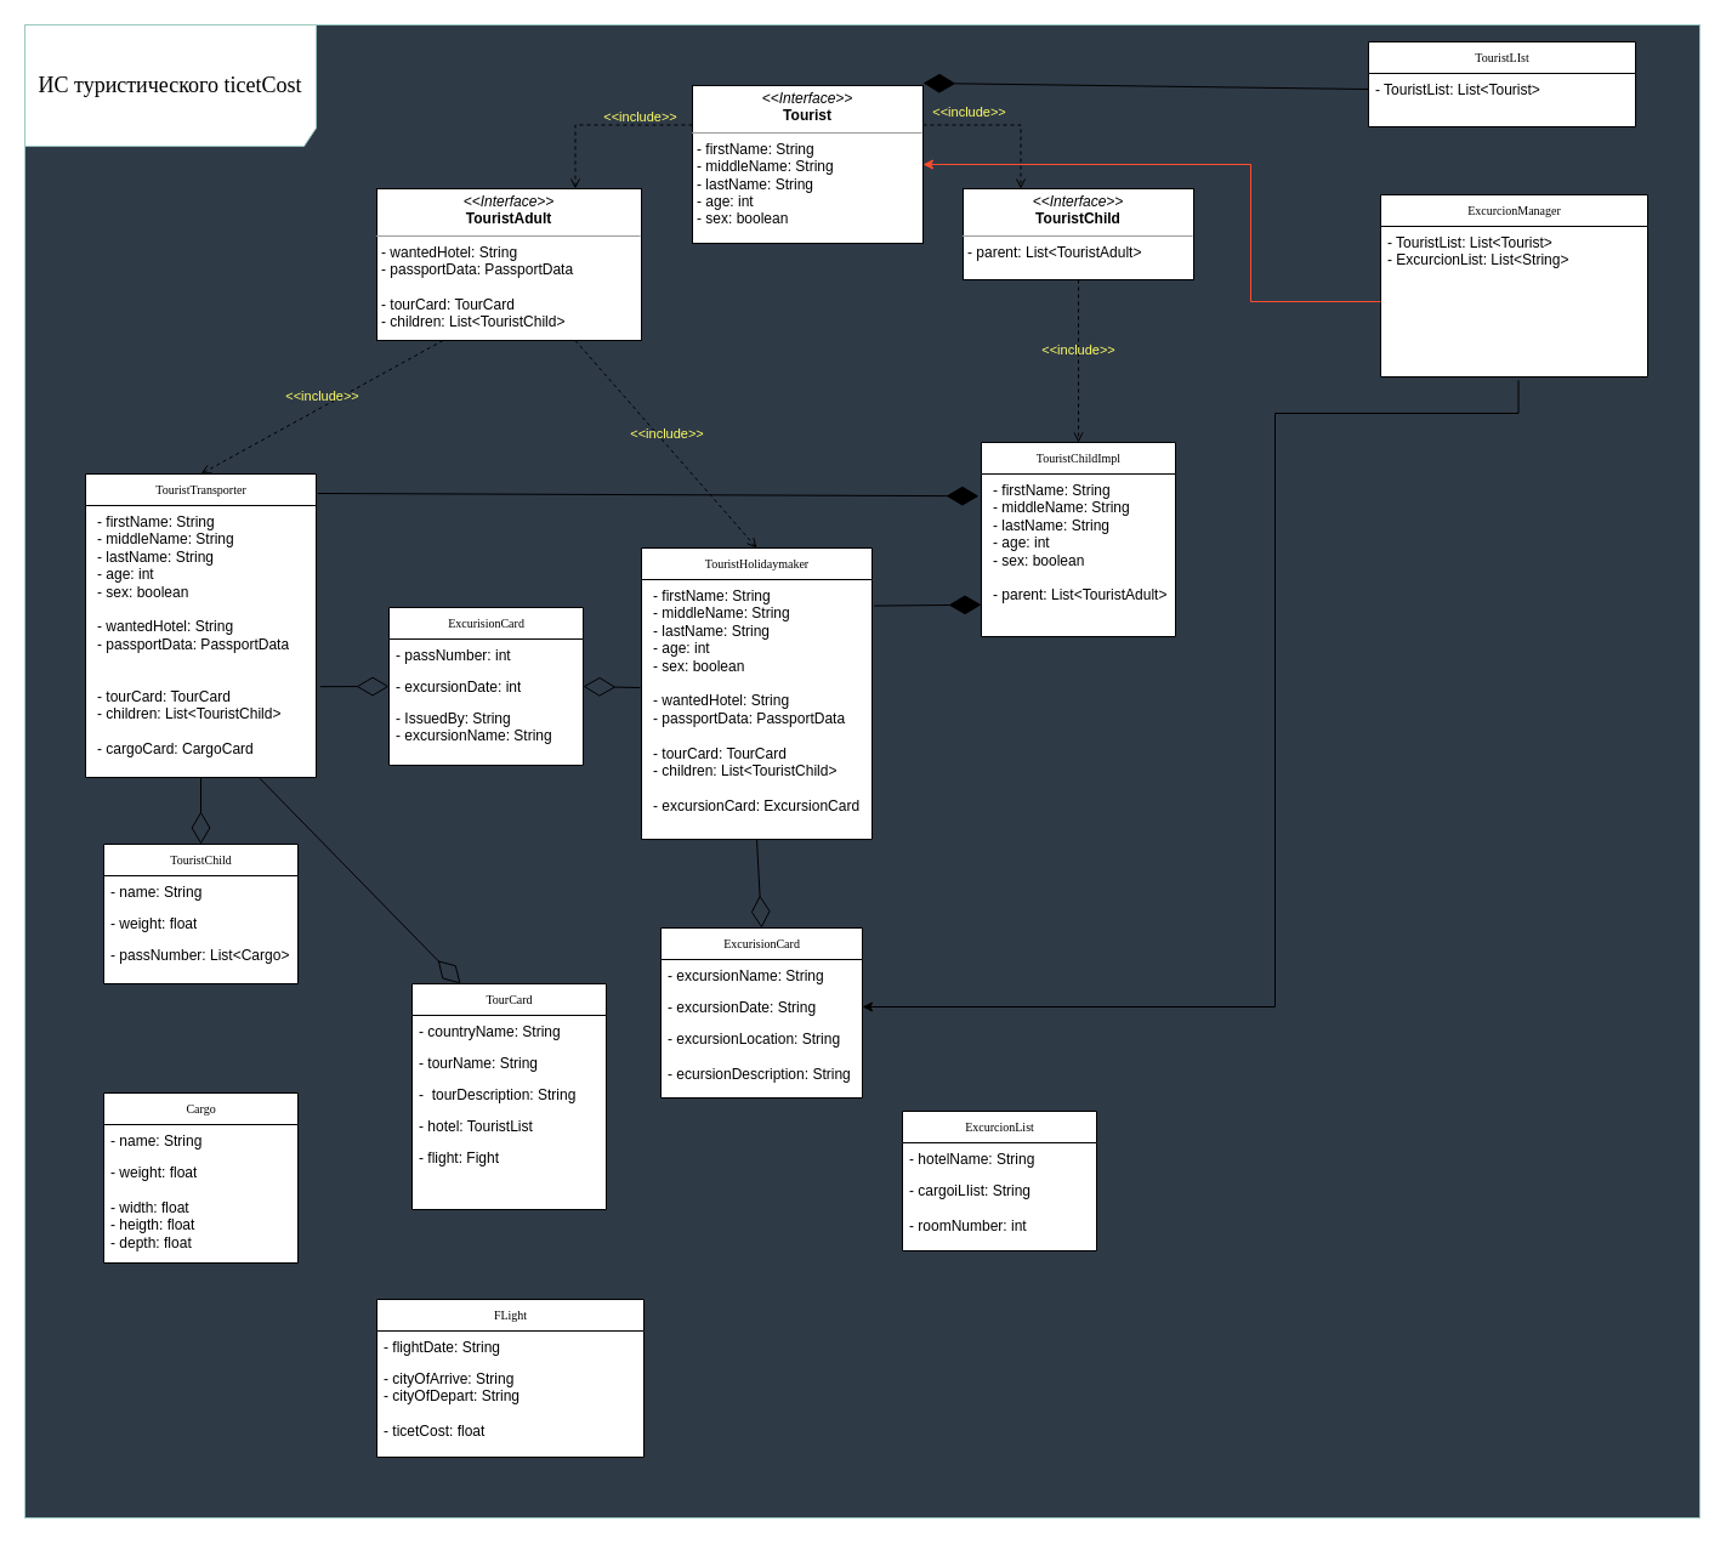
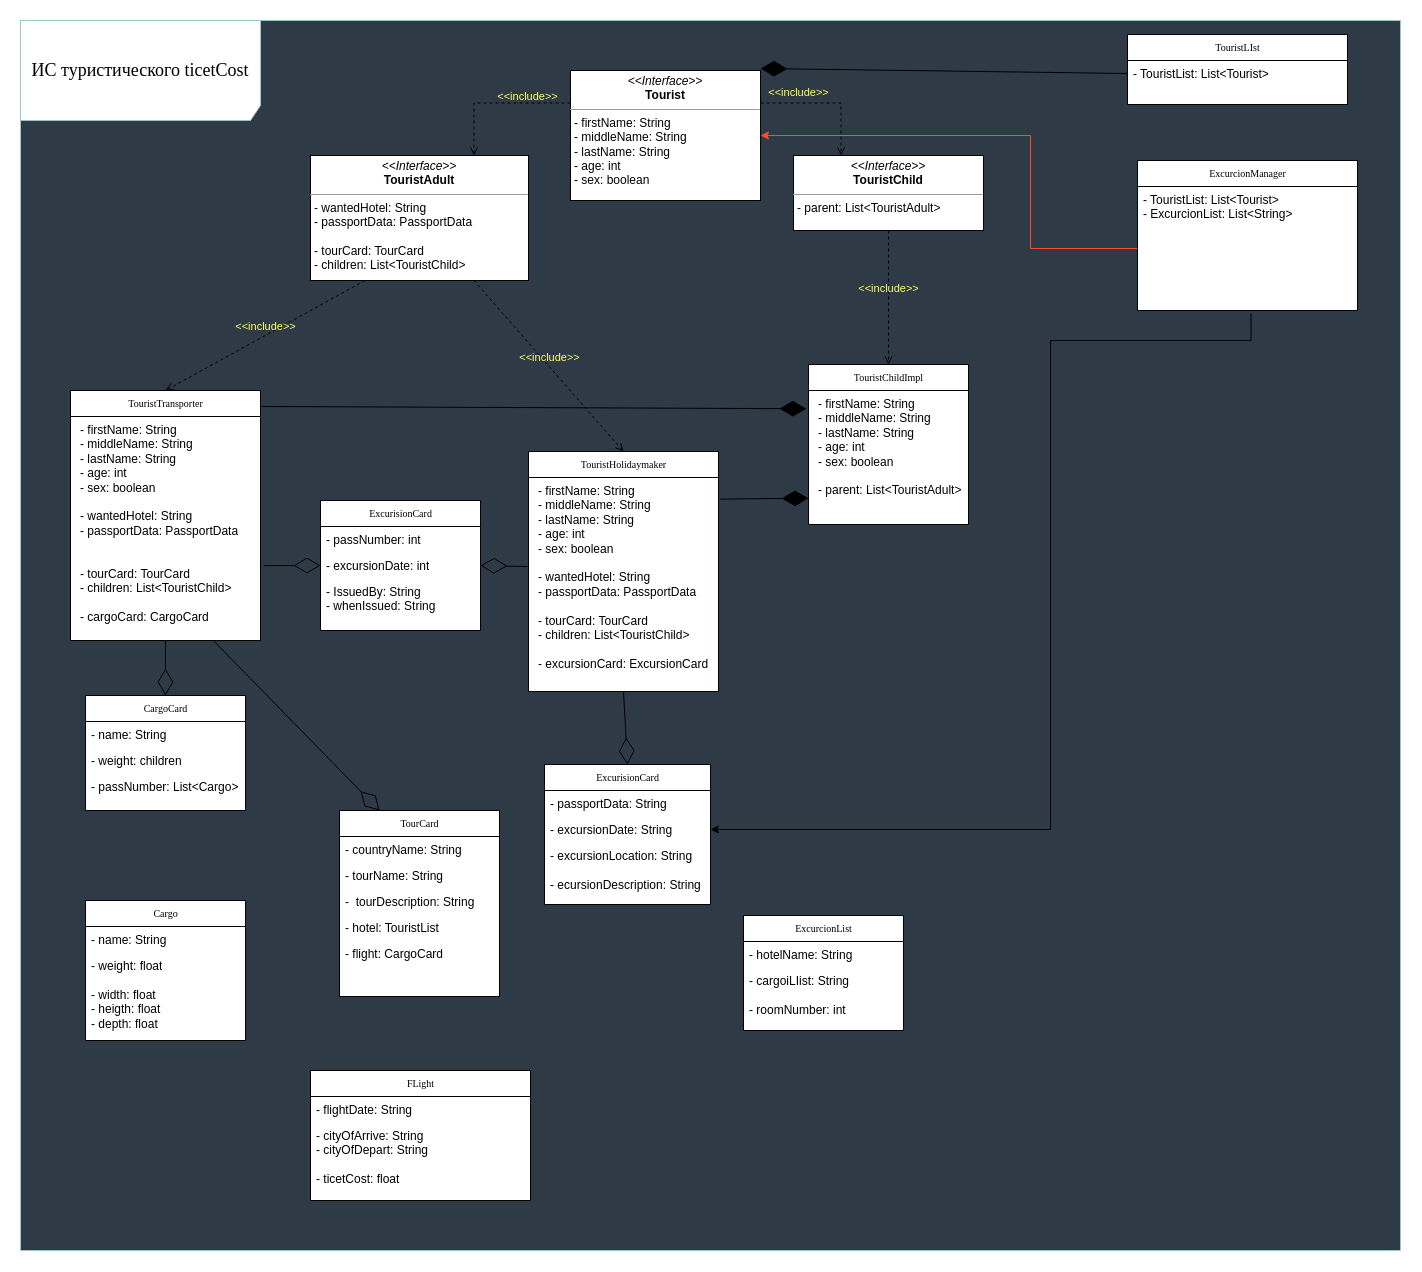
- <mxCell id="50" value="- IssuedBy: String&lt;br&gt;- excursionName: String" style="text;html=1;strokeColor=none;fillColor=none;align=left;verticalAlign=top;spacingLeft=4;spacingRight=4;whiteSpace=wrap;overflow=hidden;rotatable=0;points=[[0,0.5],[1,0.5]];portConstraint=eastwest;" parent="47" vertex="1"><mxGeometry y="78" width="160" height="52" as="geometry" /></mxCell>
+ <mxCell id="50" value="- IssuedBy: String&lt;br&gt;- whenIssued: String" style="text;html=1;strokeColor=none;fillColor=none;align=left;verticalAlign=top;spacingLeft=4;spacingRight=4;whiteSpace=wrap;overflow=hidden;rotatable=0;points=[[0,0.5],[1,0.5]];portConstraint=eastwest;" parent="47" vertex="1"><mxGeometry y="78" width="160" height="52" as="geometry" /></mxCell>
- <mxCell id="26" value="TouristChild" style="swimlane;html=1;fontStyle=0;childLayout=stackLayout;horizontal=1;startSize=26;fillColor=default;horizontalStack=0;resizeParent=1;resizeLast=0;collapsible=1;marginBottom=0;swimlaneFillColor=default;rounded=0;shadow=0;comic=0;labelBackgroundColor=none;strokeWidth=1;fontFamily=Verdana;fontSize=10;align=center;" parent="1" vertex="1"><mxGeometry x="85" y="695" width="160" height="115" as="geometry" /></mxCell>
+ <mxCell id="26" value="CargoCard" style="swimlane;html=1;fontStyle=0;childLayout=stackLayout;horizontal=1;startSize=26;fillColor=default;horizontalStack=0;resizeParent=1;resizeLast=0;collapsible=1;marginBottom=0;swimlaneFillColor=default;rounded=0;shadow=0;comic=0;labelBackgroundColor=none;strokeWidth=1;fontFamily=Verdana;fontSize=10;align=center;" parent="1" vertex="1"><mxGeometry x="85" y="695" width="160" height="115" as="geometry" /></mxCell>
- <mxCell id="28" value="- weight: float" style="text;html=1;strokeColor=none;fillColor=none;align=left;verticalAlign=top;spacingLeft=4;spacingRight=4;whiteSpace=wrap;overflow=hidden;rotatable=0;points=[[0,0.5],[1,0.5]];portConstraint=eastwest;" parent="26" vertex="1"><mxGeometry y="52" width="160" height="26" as="geometry" /></mxCell>
+ <mxCell id="28" value="- weight: children" style="text;html=1;strokeColor=none;fillColor=none;align=left;verticalAlign=top;spacingLeft=4;spacingRight=4;whiteSpace=wrap;overflow=hidden;rotatable=0;points=[[0,0.5],[1,0.5]];portConstraint=eastwest;" parent="26" vertex="1"><mxGeometry y="52" width="160" height="26" as="geometry" /></mxCell>
- <mxCell id="31" value="- excursionName: String" style="text;html=1;strokeColor=none;fillColor=none;align=left;verticalAlign=top;spacingLeft=4;spacingRight=4;whiteSpace=wrap;overflow=hidden;rotatable=0;points=[[0,0.5],[1,0.5]];portConstraint=eastwest;" parent="30" vertex="1"><mxGeometry y="26" width="166" height="26" as="geometry" /></mxCell>
+ <mxCell id="31" value="- passportData: String" style="text;html=1;strokeColor=none;fillColor=none;align=left;verticalAlign=top;spacingLeft=4;spacingRight=4;whiteSpace=wrap;overflow=hidden;rotatable=0;points=[[0,0.5],[1,0.5]];portConstraint=eastwest;" parent="30" vertex="1"><mxGeometry y="26" width="166" height="26" as="geometry" /></mxCell>
- <mxCell id="25" value="- flight: Fight" style="text;html=1;strokeColor=none;fillColor=none;align=left;verticalAlign=top;spacingLeft=4;spacingRight=4;whiteSpace=wrap;overflow=hidden;rotatable=0;points=[[0,0.5],[1,0.5]];portConstraint=eastwest;" parent="20" vertex="1"><mxGeometry y="130" width="160" height="26" as="geometry" /></mxCell>
+ <mxCell id="25" value="- flight: CargoCard" style="text;html=1;strokeColor=none;fillColor=none;align=left;verticalAlign=top;spacingLeft=4;spacingRight=4;whiteSpace=wrap;overflow=hidden;rotatable=0;points=[[0,0.5],[1,0.5]];portConstraint=eastwest;" parent="20" vertex="1"><mxGeometry y="130" width="160" height="26" as="geometry" /></mxCell>
